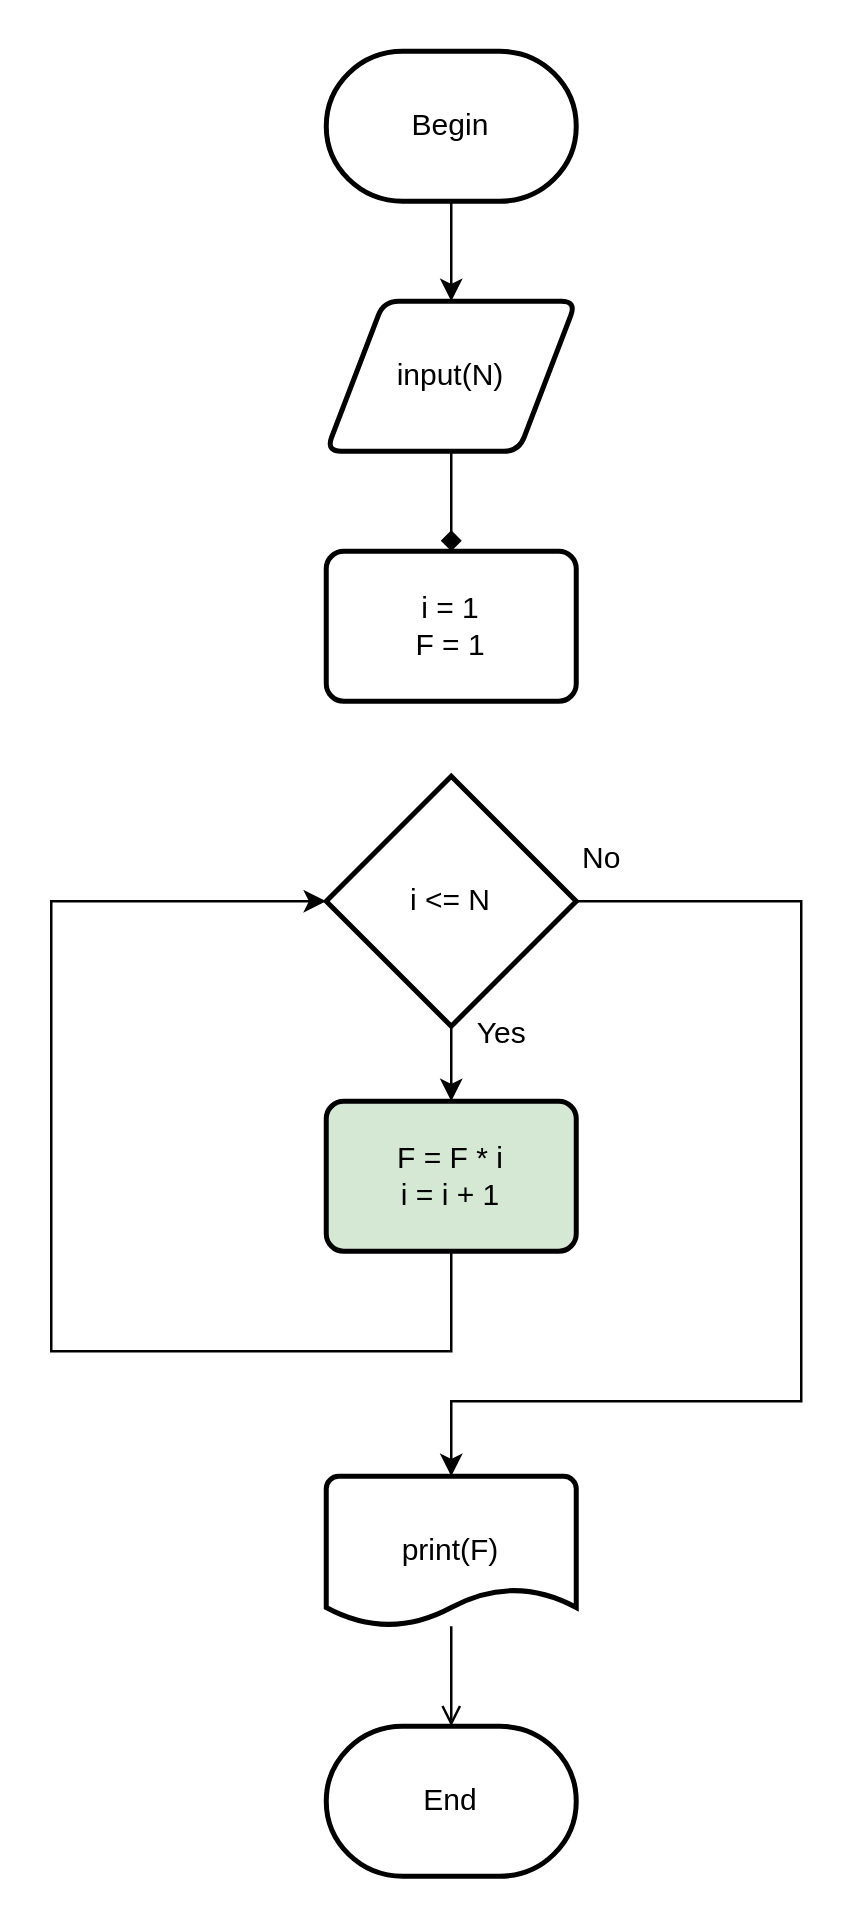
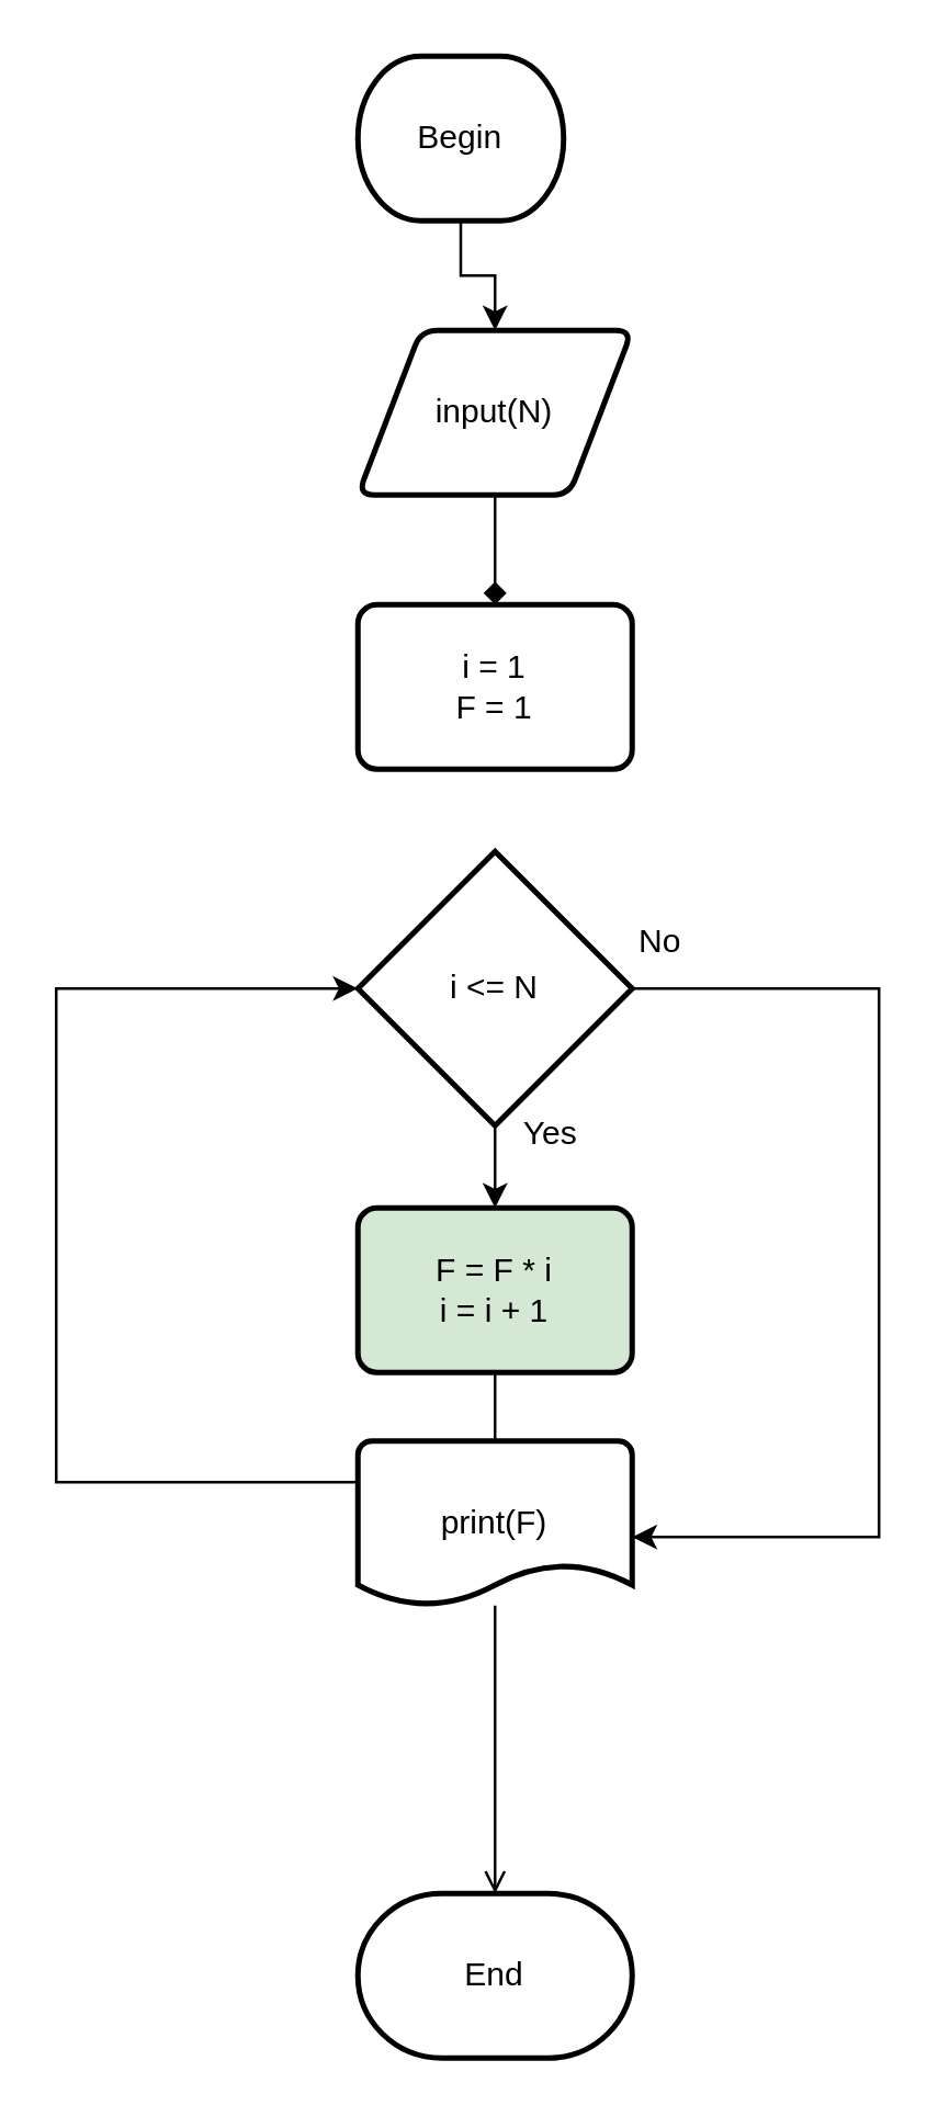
- <mxCell id="3" value="Begin" style="strokeWidth=2;html=1;shape=mxgraph.flowchart.terminator;whiteSpace=wrap;" vertex="1" parent="1"><mxGeometry x="130" y="20" width="100" height="60" as="geometry" /></mxCell>
+ <mxCell id="3" value="Begin" style="strokeWidth=2;html=1;shape=mxgraph.flowchart.terminator;whiteSpace=wrap;" vertex="1" parent="1"><mxGeometry x="130" y="20" width="75" height="60" as="geometry" /></mxCell>
- <mxCell id="13" value="print(F)" style="strokeWidth=2;html=1;shape=mxgraph.flowchart.document2;whiteSpace=wrap;size=0.25;" vertex="1" parent="1"><mxGeometry x="130" y="590" width="100" height="60" as="geometry" /></mxCell>
+ <mxCell id="13" value="print(F)" style="strokeWidth=2;html=1;shape=mxgraph.flowchart.document2;whiteSpace=wrap;size=0.25;" vertex="1" parent="1"><mxGeometry x="130" y="525" width="100" height="60" as="geometry" /></mxCell>
